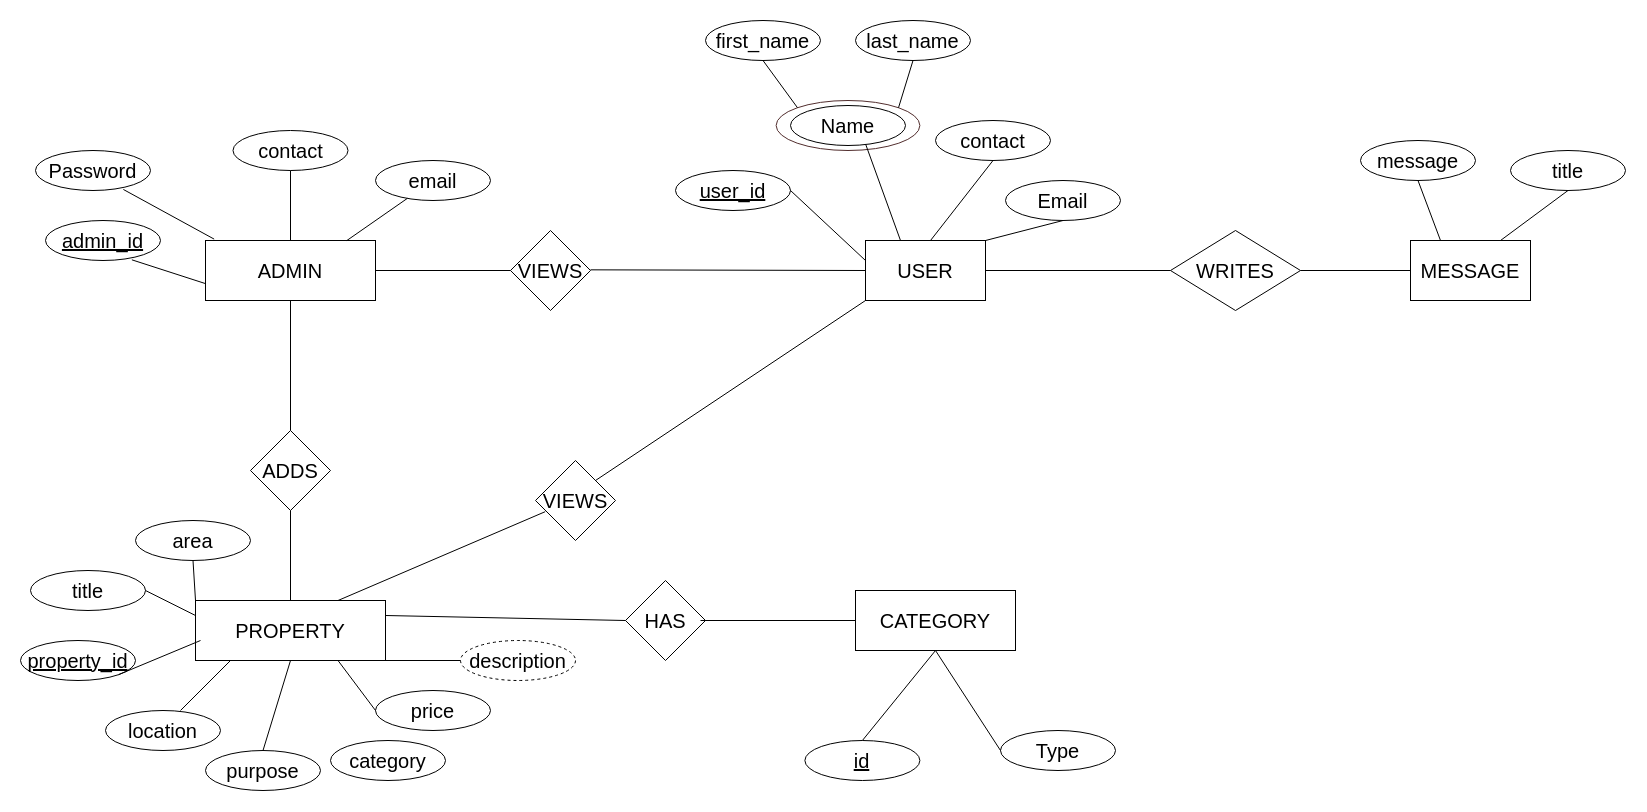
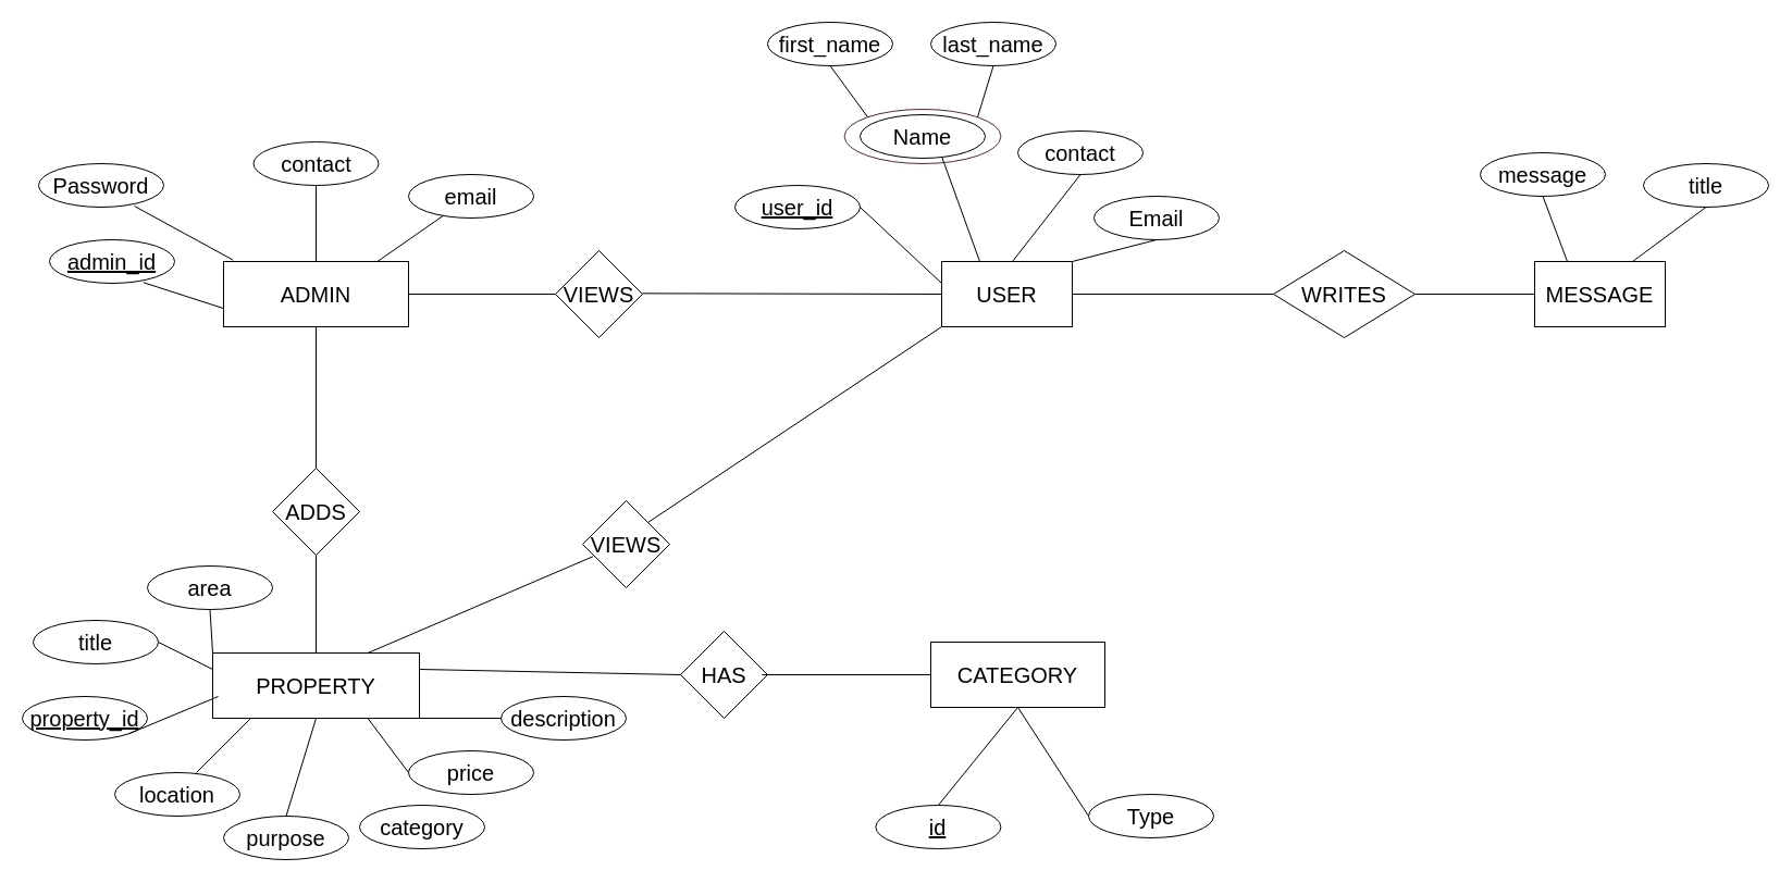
- <mxCell id="23" value="description" style="ellipse;whiteSpace=wrap;html=1;fontSize=20;dashed=1;" parent="1" vertex="1"><mxGeometry x="460" y="640" width="115" height="40" as="geometry" /></mxCell>
+ <mxCell id="23" value="description" style="ellipse;whiteSpace=wrap;html=1;fontSize=20;" parent="1" vertex="1"><mxGeometry x="460" y="640" width="115" height="40" as="geometry" /></mxCell>
